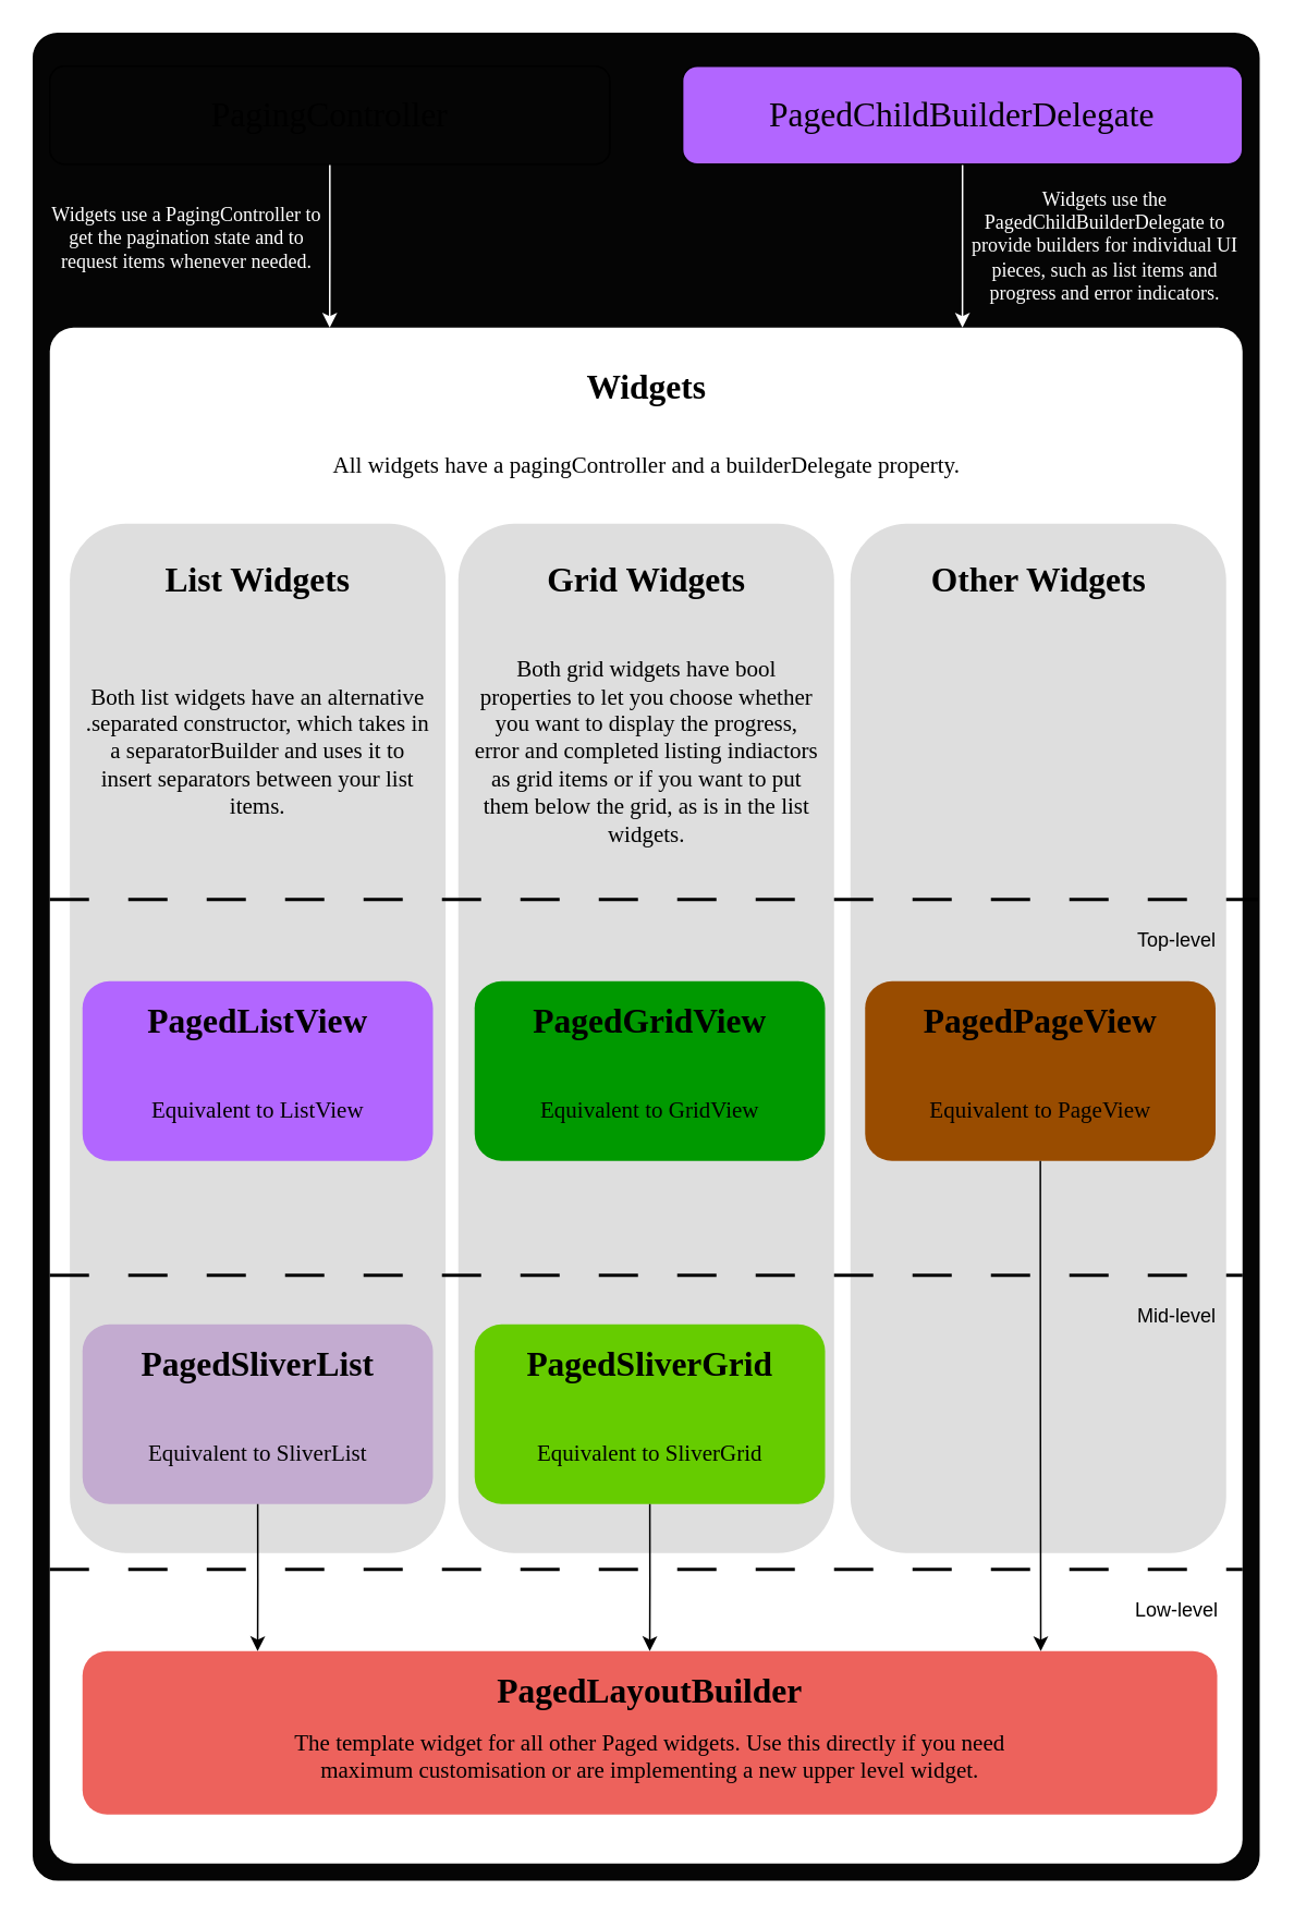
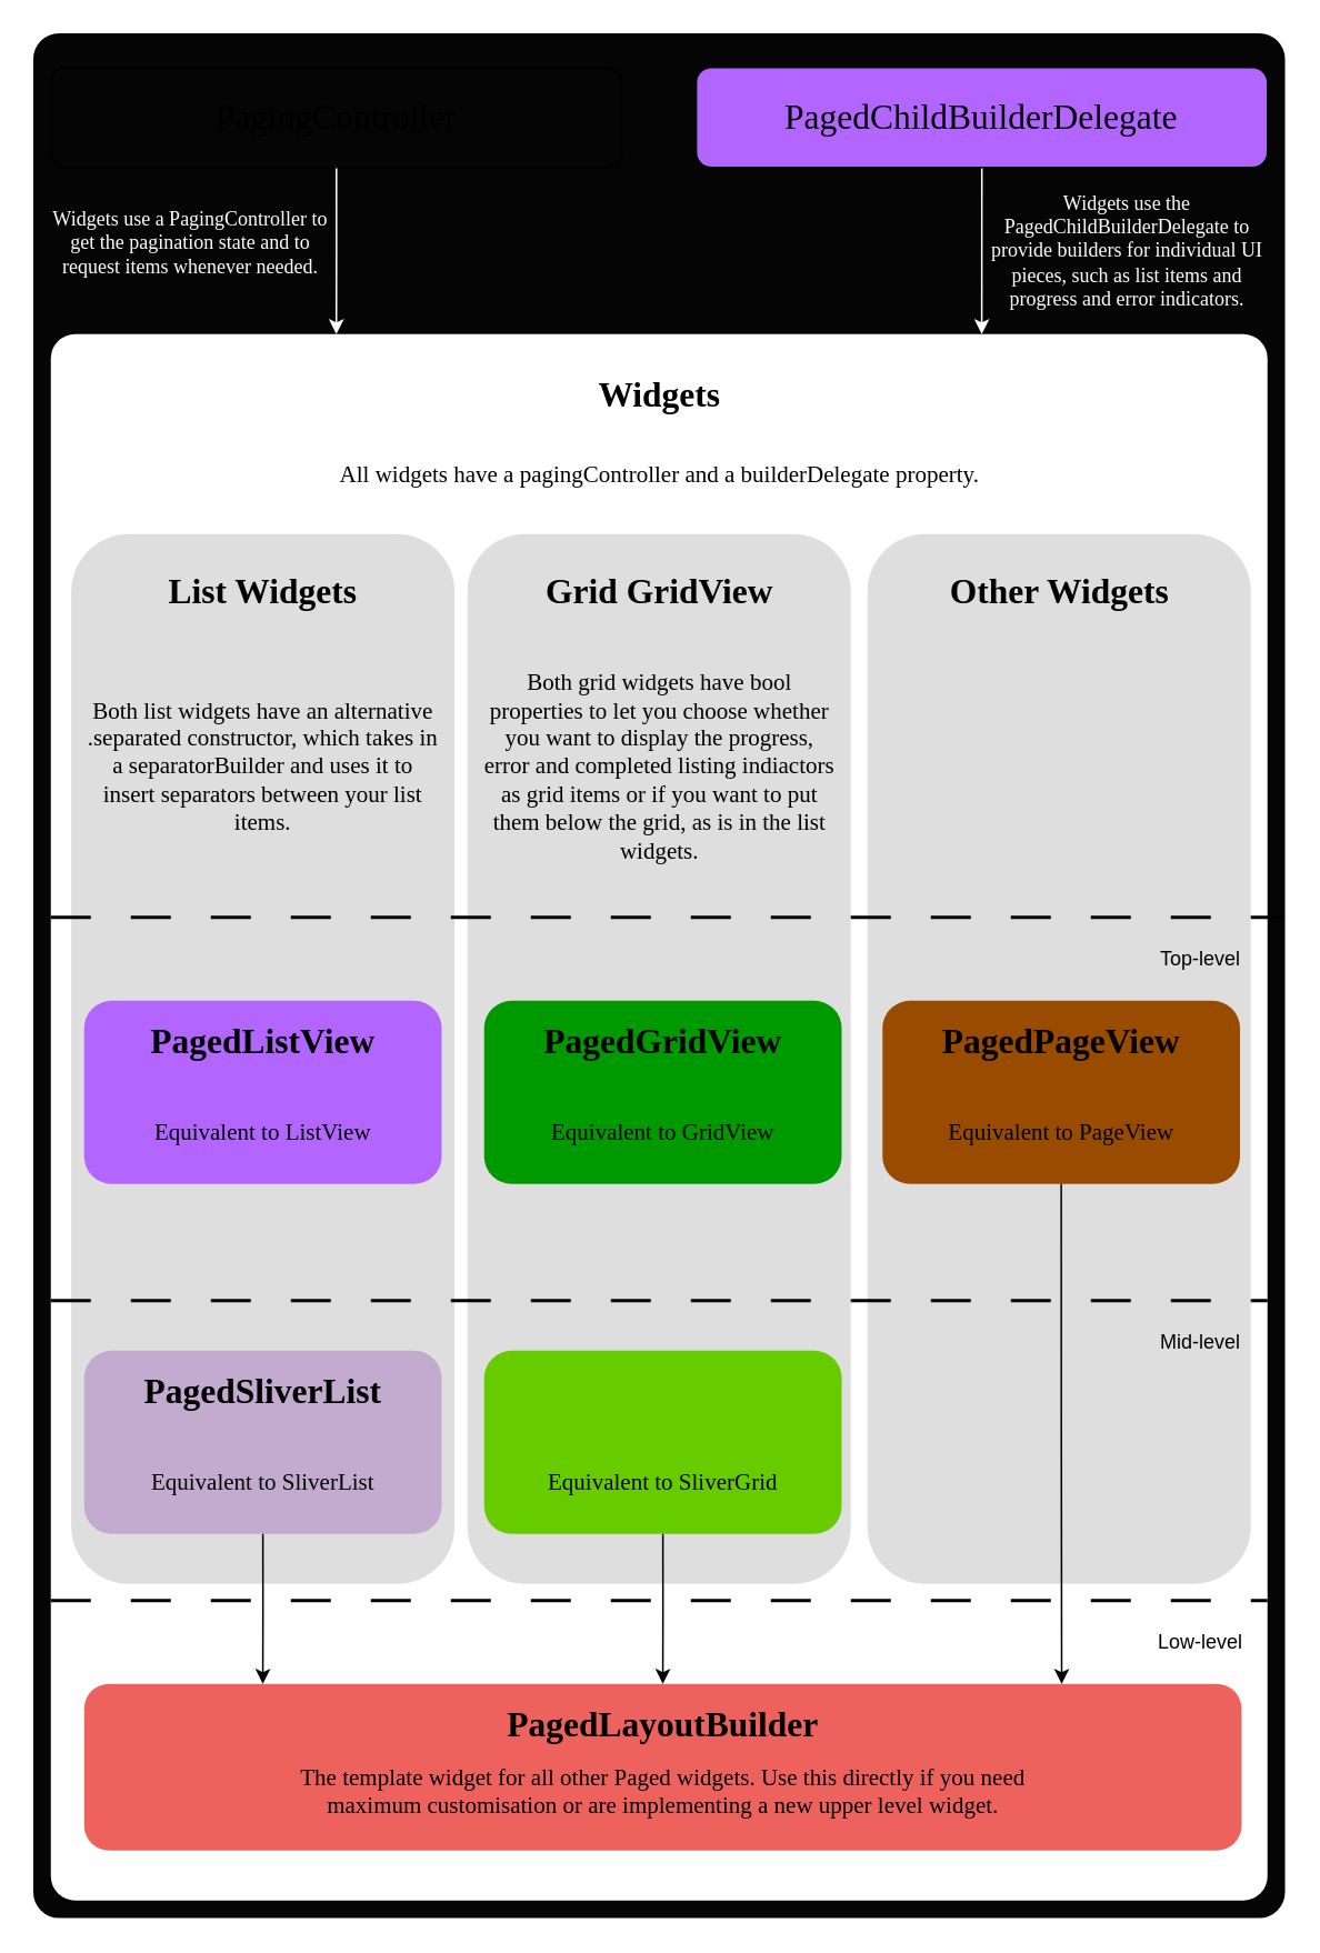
- <mxCell id="21" value="Grid Widgets" style="text;html=1;align=center;verticalAlign=middle;whiteSpace=wrap;rounded=0;fontSize=21;fontStyle=1;fontFamily=Tahoma;" vertex="1" parent="20"><mxGeometry x="7.75" y="10" width="214.5" height="50" as="geometry" /></mxCell>
+ <mxCell id="21" value="Grid GridView" style="text;html=1;align=center;verticalAlign=middle;whiteSpace=wrap;rounded=0;fontSize=21;fontStyle=1;fontFamily=Tahoma;" vertex="1" parent="20"><mxGeometry x="7.75" y="10" width="214.5" height="50" as="geometry" /></mxCell>
- <mxCell id="24" value="PagedSliverGrid" style="text;html=1;align=center;verticalAlign=middle;whiteSpace=wrap;rounded=0;fontSize=21;fontStyle=1;fontFamily=Tahoma;" vertex="1" parent="23"><mxGeometry width="214.5" height="50" as="geometry" /></mxCell>
